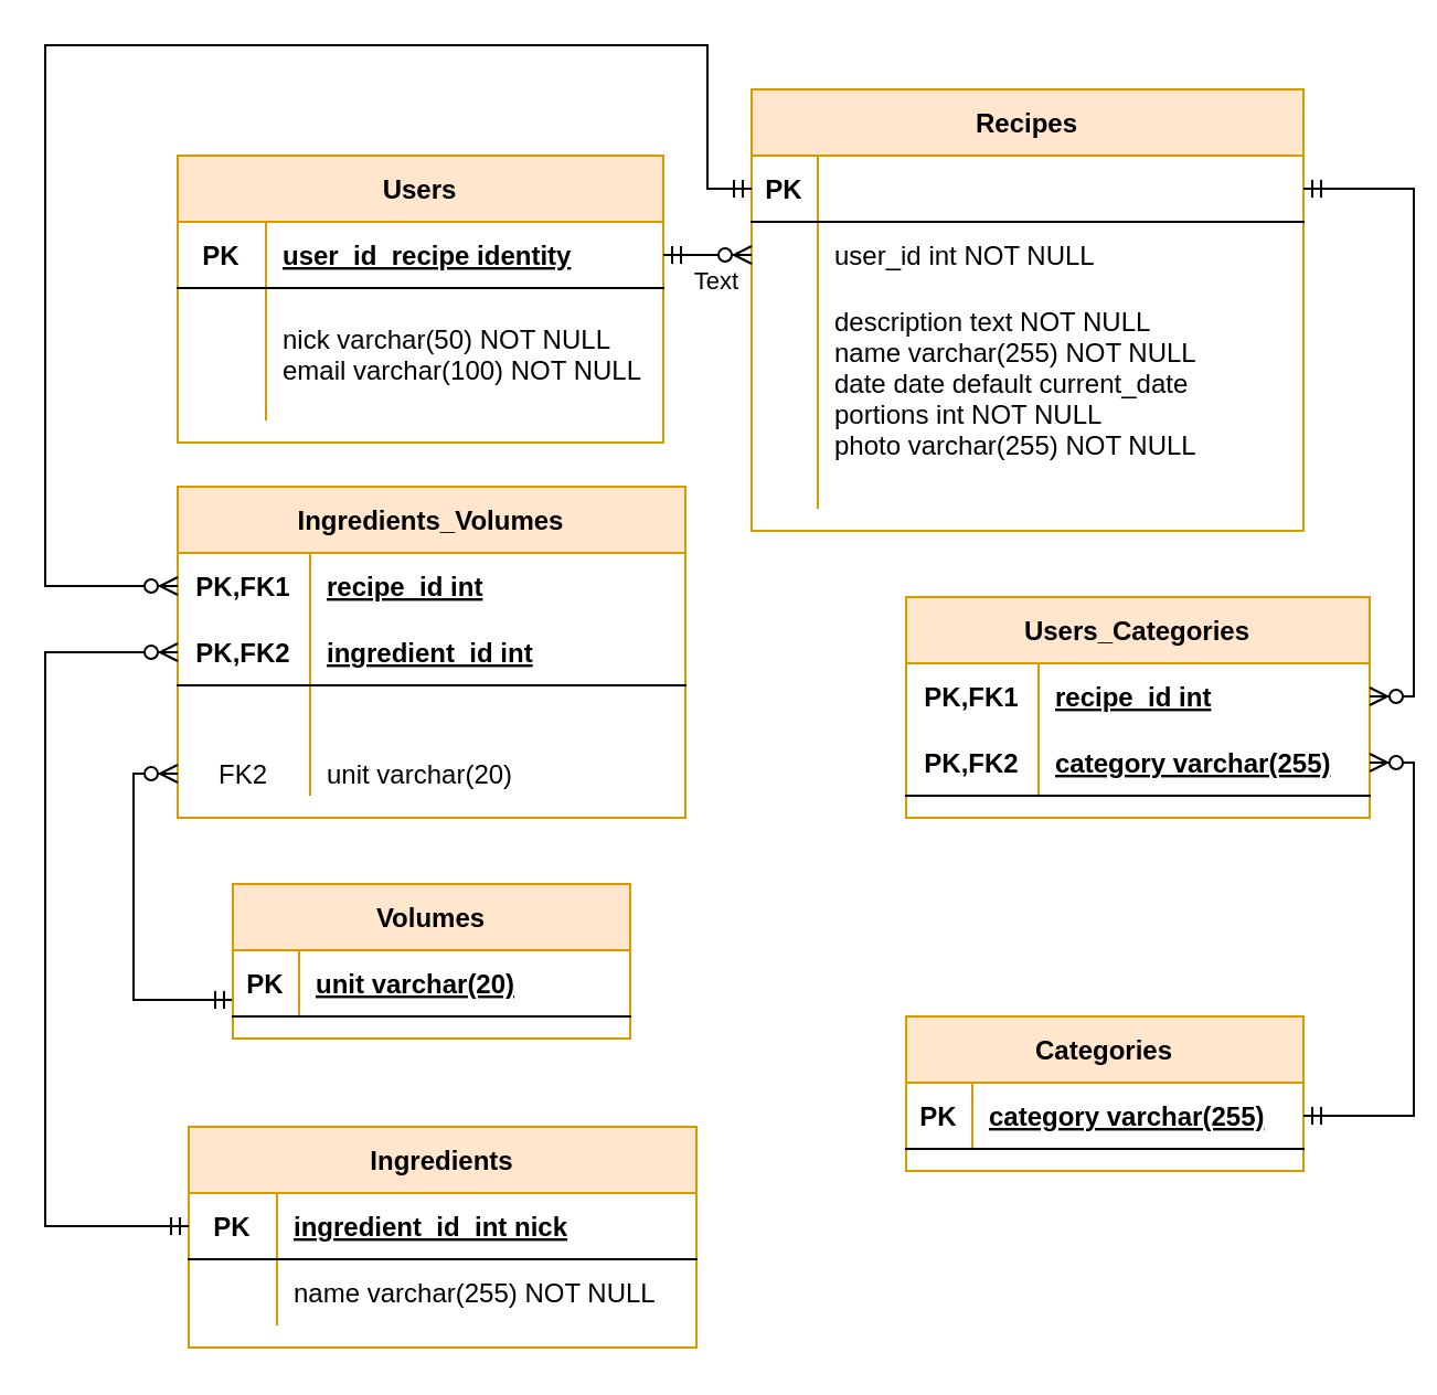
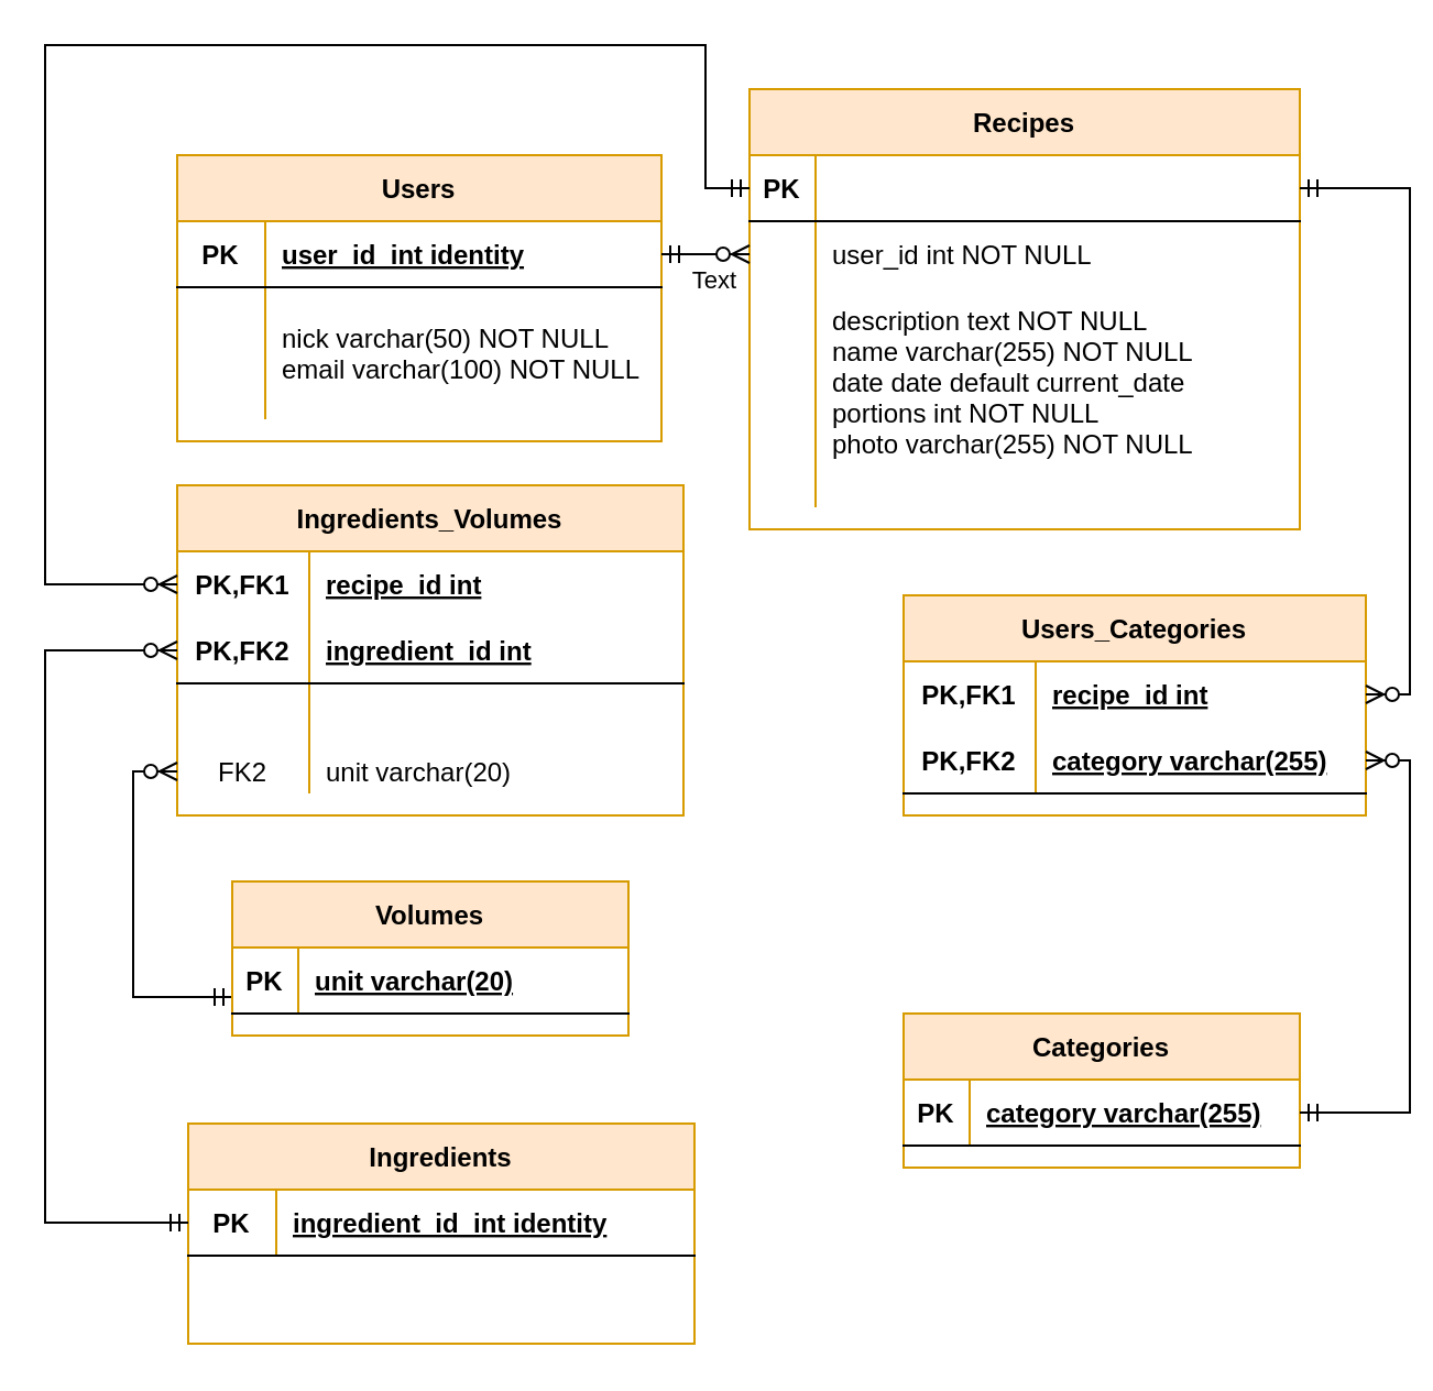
- <mxCell id="13" value="user_id  recipe identity" style="shape=partialRectangle;overflow=hidden;connectable=0;fillColor=none;top=0;left=0;bottom=0;right=0;align=left;spacingLeft=6;fontStyle=5;" parent="11" vertex="1"><mxGeometry x="40" width="180" height="30" as="geometry" /></mxCell>
+ <mxCell id="13" value="user_id  int identity" style="shape=partialRectangle;overflow=hidden;connectable=0;fillColor=none;top=0;left=0;bottom=0;right=0;align=left;spacingLeft=6;fontStyle=5;" parent="11" vertex="1"><mxGeometry x="40" width="180" height="30" as="geometry" /></mxCell>
- <mxCell id="49" value="ingredient_id  int nick" style="shape=partialRectangle;overflow=hidden;connectable=0;fillColor=none;top=0;left=0;bottom=0;right=0;align=left;spacingLeft=6;fontStyle=5;" parent="47" vertex="1"><mxGeometry x="40" width="190" height="30" as="geometry" /></mxCell>
+ <mxCell id="49" value="ingredient_id  int identity" style="shape=partialRectangle;overflow=hidden;connectable=0;fillColor=none;top=0;left=0;bottom=0;right=0;align=left;spacingLeft=6;fontStyle=5;" parent="47" vertex="1"><mxGeometry x="40" width="190" height="30" as="geometry" /></mxCell>
- <mxCell id="52" value="name varchar(255) NOT NULL" style="shape=partialRectangle;overflow=hidden;connectable=0;fillColor=none;top=0;left=0;bottom=0;right=0;align=left;spacingLeft=6;" parent="50" vertex="1"><mxGeometry x="40" width="190" height="30" as="geometry" /></mxCell>
